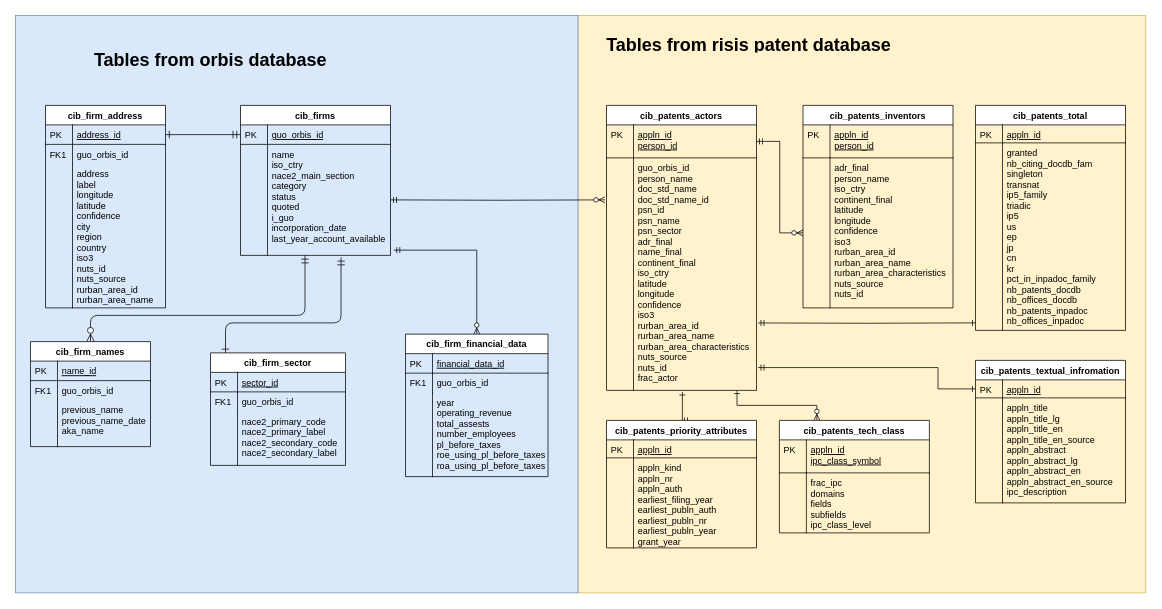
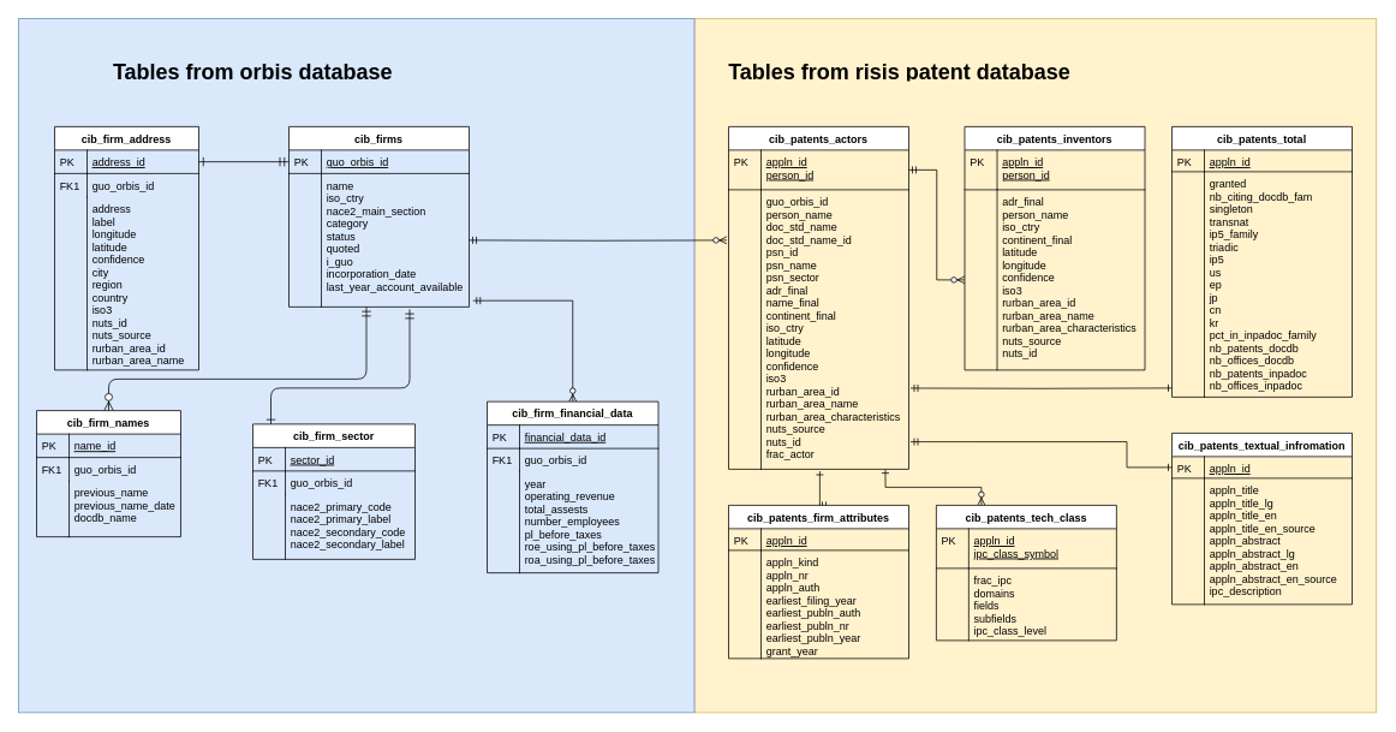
- <mxCell id="47" value="&lt;h1&gt;Tables from risis patent database&lt;/h1&gt;" style="text;html=1;strokeColor=none;fillColor=none;spacing=5;spacingTop=-20;whiteSpace=wrap;overflow=hidden;rounded=0;" parent="1" vertex="1"><mxGeometry x="803" y="40" width="432" height="30" as="geometry" /></mxCell>
+ <mxCell id="47" value="&lt;h1&gt;Tables from risis patent database&lt;/h1&gt;" style="text;html=1;strokeColor=none;fillColor=none;spacing=5;spacingTop=-20;whiteSpace=wrap;overflow=hidden;rounded=0;" parent="1" vertex="1"><mxGeometry x="803" y="60" width="432" height="30" as="geometry" /></mxCell>
- <mxCell id="22" value="previous_name&#10;previous_name_date&#10;aka_name&#10;" style="shape=partialRectangle;top=0;left=0;right=0;bottom=0;align=left;verticalAlign=top;fillColor=none;spacingLeft=40;spacingRight=4;overflow=hidden;rotatable=0;points=[[0,0.5],[1,0.5]];portConstraint=eastwest;dropTarget=0;rounded=0;shadow=0;strokeWidth=1;" parent="17" vertex="1"><mxGeometry y="78" width="160" height="62" as="geometry" /></mxCell>
+ <mxCell id="22" value="previous_name&#10;previous_name_date&#10;docdb_name&#10;" style="shape=partialRectangle;top=0;left=0;right=0;bottom=0;align=left;verticalAlign=top;fillColor=none;spacingLeft=40;spacingRight=4;overflow=hidden;rotatable=0;points=[[0,0.5],[1,0.5]];portConstraint=eastwest;dropTarget=0;rounded=0;shadow=0;strokeWidth=1;" parent="17" vertex="1"><mxGeometry y="78" width="160" height="62" as="geometry" /></mxCell>
- <mxCell id="55" value="cib_patents_priority_attributes" style="swimlane;fontStyle=1;childLayout=stackLayout;horizontal=1;startSize=26;horizontalStack=0;resizeParent=1;resizeLast=0;collapsible=1;marginBottom=0;rounded=0;shadow=0;strokeWidth=1;" parent="1" vertex="1"><mxGeometry x="808" y="560" width="200" height="170" as="geometry"><mxRectangle x="20" y="80" width="160" height="26" as="alternateBounds" /></mxGeometry></mxCell>
+ <mxCell id="55" value="cib_patents_firm_attributes" style="swimlane;fontStyle=1;childLayout=stackLayout;horizontal=1;startSize=26;horizontalStack=0;resizeParent=1;resizeLast=0;collapsible=1;marginBottom=0;rounded=0;shadow=0;strokeWidth=1;" parent="1" vertex="1"><mxGeometry x="808" y="560" width="200" height="170" as="geometry"><mxRectangle x="20" y="80" width="160" height="26" as="alternateBounds" /></mxGeometry></mxCell>
